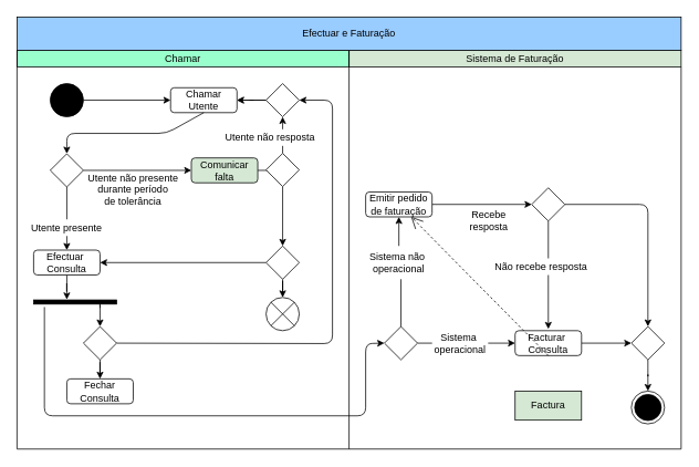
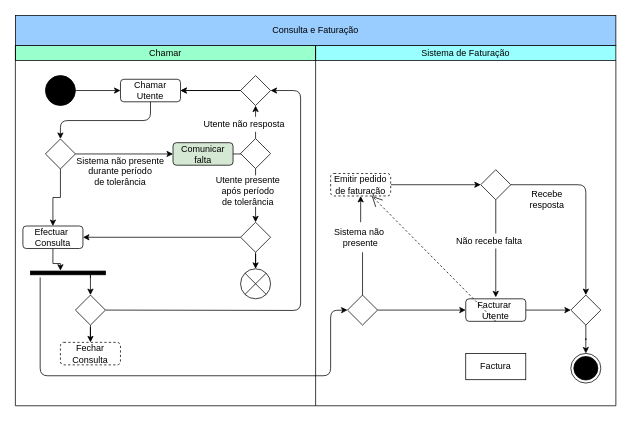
- <mxCell id="5" value="Efectuar e Faturação" style="rounded=0;whiteSpace=wrap;html=1;fillColor=#99CCFF;" parent="1" vertex="1"><mxGeometry width="800" height="40" as="geometry" x="20" y="20" /></mxCell>
+ <mxCell id="5" value="Consulta e Faturação" style="rounded=0;whiteSpace=wrap;html=1;fillColor=#99CCFF;" parent="1" vertex="1"><mxGeometry width="800" height="40" as="geometry" x="20" y="20" /></mxCell>
- <mxCell id="3" value="Sistema de Faturação" style="rounded=0;whiteSpace=wrap;html=1;fillColor=#d5e8d4;" parent="1" vertex="1"><mxGeometry x="420" y="60" width="400" height="20" as="geometry" /></mxCell>
+ <mxCell id="3" value="Sistema de Faturação" style="rounded=0;whiteSpace=wrap;html=1;fillColor=#99FFFF;" parent="1" vertex="1"><mxGeometry x="420" y="60" width="400" height="20" as="geometry" /></mxCell>
- <mxCell id="6" value="Chamar&lt;br&gt;Utente" style="rounded=1;whiteSpace=wrap;html=1;fillColor=#FFFFFF;" parent="1" vertex="1"><mxGeometry x="205" y="105" width="80" height="30" as="geometry" /></mxCell>
+ <mxCell id="6" value="Chamar&lt;br&gt;Utente" style="rounded=1;whiteSpace=wrap;html=1;fillColor=#FFFFFF;" parent="1" vertex="1"><mxGeometry x="160" y="105" width="80" height="30" as="geometry" /></mxCell>
- <mxCell id="14" value="Utente não presente&lt;br&gt;durante período&lt;br&gt;de tolerância" style="text;html=1;strokeColor=none;align=center;verticalAlign=middle;whiteSpace=wrap;rounded=0;fillColor=#ffffff;" parent="1" vertex="1"><mxGeometry x="100" y="209" width="120" height="37.5" as="geometry" /></mxCell>
+ <mxCell id="14" value="Sistema não presente&lt;br&gt;durante período&lt;br&gt;de tolerância" style="text;html=1;strokeColor=none;align=center;verticalAlign=middle;whiteSpace=wrap;rounded=0;fillColor=#ffffff;" parent="1" vertex="1"><mxGeometry x="100" y="209" width="120" height="37.5" as="geometry" /></mxCell>
- <mxCell id="34" value="Emitir pedido&lt;br&gt;de faturação" style="rounded=1;whiteSpace=wrap;html=1;fillColor=#FFFFFF;" parent="1" vertex="1"><mxGeometry x="440" y="230.5" width="80" height="30" as="geometry" /></mxCell>
+ <mxCell id="34" value="Emitir pedido&lt;br&gt;de faturação" style="rounded=1;whiteSpace=wrap;html=1;fillColor=#FFFFFF;dashed=1;" parent="1" vertex="1"><mxGeometry x="440" y="230.5" width="80" height="30" as="geometry" /></mxCell>
+ <mxCell id="25" value="Utente&amp;nbsp;presente&lt;br&gt;após período&lt;br&gt;de tolerância" style="text;html=1;strokeColor=none;align=center;verticalAlign=middle;whiteSpace=wrap;rounded=0;fillColor=#ffffff;" parent="1" vertex="1"><mxGeometry x="270" y="233" width="120" height="42" as="geometry" /></mxCell>
- <mxCell id="39" value="Recebe &lt;br&gt;resposta" style="text;html=1;strokeColor=none;align=center;verticalAlign=middle;whiteSpace=wrap;rounded=0;fillColor=#ffffff;" parent="1" vertex="1"><mxGeometry x="550" y="250" width="77" height="30" as="geometry" /></mxCell>
+ <mxCell id="39" value="Recebe &lt;br&gt;resposta" style="text;html=1;strokeColor=none;align=center;verticalAlign=middle;whiteSpace=wrap;rounded=0;fillColor=#ffffff;" parent="1" vertex="1"><mxGeometry x="690" y="250" width="77" height="30" as="geometry" /></mxCell>
- <mxCell id="18" value="Utente presente" style="text;html=1;strokeColor=none;align=center;verticalAlign=middle;whiteSpace=wrap;rounded=0;fillColor=#ffffff;" parent="1" vertex="1"><mxGeometry x="30" y="263.5" width="100" height="20" as="geometry" /></mxCell>
- <mxCell id="20" value="Efectuar&amp;nbsp;&lt;br&gt;Consulta" style="rounded=1;whiteSpace=wrap;html=1;fillColor=#FFFFFF;" parent="1" vertex="1"><mxGeometry x="40" y="300.5" width="80" height="30" as="geometry" /></mxCell>
+ <mxCell id="20" value="Efectuar&amp;nbsp;&lt;br&gt;Consulta" style="rounded=1;whiteSpace=wrap;html=1;fillColor=#FFFFFF;" parent="1" vertex="1"><mxGeometry x="30" y="300.5" width="80" height="30" as="geometry" /></mxCell>
- <mxCell id="35" value="Sistema não&amp;nbsp;&lt;br&gt;operacional" style="text;html=1;strokeColor=none;align=center;verticalAlign=middle;whiteSpace=wrap;rounded=0;fillColor=#ffffff;" parent="1" vertex="1"><mxGeometry x="440" y="295.5" width="80" height="40" as="geometry" /></mxCell>
+ <mxCell id="35" value="Sistema não&amp;nbsp;&lt;br&gt;presente" style="text;html=1;strokeColor=none;align=center;verticalAlign=middle;whiteSpace=wrap;rounded=0;fillColor=#ffffff;" parent="1" vertex="1"><mxGeometry x="440" y="295.5" width="80" height="40" as="geometry" /></mxCell>
- <mxCell id="40" value="Não recebe resposta" style="text;html=1;strokeColor=none;align=center;verticalAlign=middle;whiteSpace=wrap;rounded=0;fillColor=#ffffff;" parent="1" vertex="1"><mxGeometry x="580" y="310.5" width="142.5" height="20" as="geometry" /></mxCell>
+ <mxCell id="40" value="Não recebe falta" style="text;html=1;strokeColor=none;align=center;verticalAlign=middle;whiteSpace=wrap;rounded=0;fillColor=#ffffff;" parent="1" vertex="1"><mxGeometry x="580" y="310.5" width="142.5" height="20" as="geometry" /></mxCell>
- <mxCell id="55" value="Sistema&amp;nbsp;&lt;br&gt;operacional" style="text;html=1;strokeColor=none;align=center;verticalAlign=middle;whiteSpace=wrap;rounded=0;fillColor=#ffffff;" parent="1" vertex="1"><mxGeometry x="520" y="392.5" width="67.5" height="40" as="geometry" /></mxCell>
- <mxCell id="32" value="Facturar&amp;nbsp;&lt;br&gt;Consulta" style="rounded=1;whiteSpace=wrap;html=1;fillColor=#FFFFFF;" parent="1" vertex="1"><mxGeometry x="620" y="397.5" width="80" height="30" as="geometry" /></mxCell>
+ <mxCell id="32" value="Facturar&amp;nbsp;&lt;br&gt;Utente" style="rounded=1;whiteSpace=wrap;html=1;fillColor=#FFFFFF;" parent="1" vertex="1"><mxGeometry x="620" y="397.5" width="80" height="30" as="geometry" /></mxCell>
- <mxCell id="9" value="Fechar&lt;br&gt;Consulta" style="rounded=1;whiteSpace=wrap;html=1;fillColor=#FFFFFF;" parent="1" vertex="1"><mxGeometry x="80" y="455.5" width="80" height="30" as="geometry" /></mxCell>
+ <mxCell id="9" value="Fechar&lt;br&gt;Consulta" style="rounded=1;whiteSpace=wrap;html=1;fillColor=#FFFFFF;dashed=1;" parent="1" vertex="1"><mxGeometry x="80" y="455.5" width="80" height="30" as="geometry" /></mxCell>
- <mxCell id="52" value="Factura" style="rounded=0;whiteSpace=wrap;html=1;fillColor=#d5e8d4;" parent="1" vertex="1"><mxGeometry x="620" y="470.25" width="80" height="35" as="geometry" /></mxCell>
+ <mxCell id="52" value="Factura" style="rounded=0;whiteSpace=wrap;html=1;fillColor=#ffffff;" parent="1" vertex="1"><mxGeometry x="620" y="470.25" width="80" height="35" as="geometry" /></mxCell>
